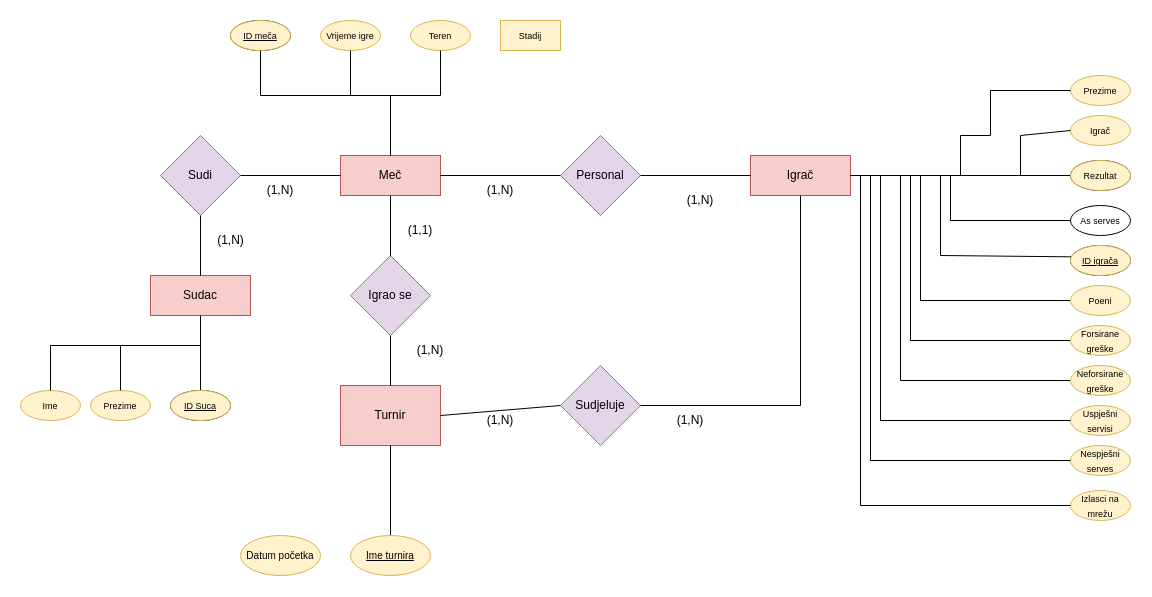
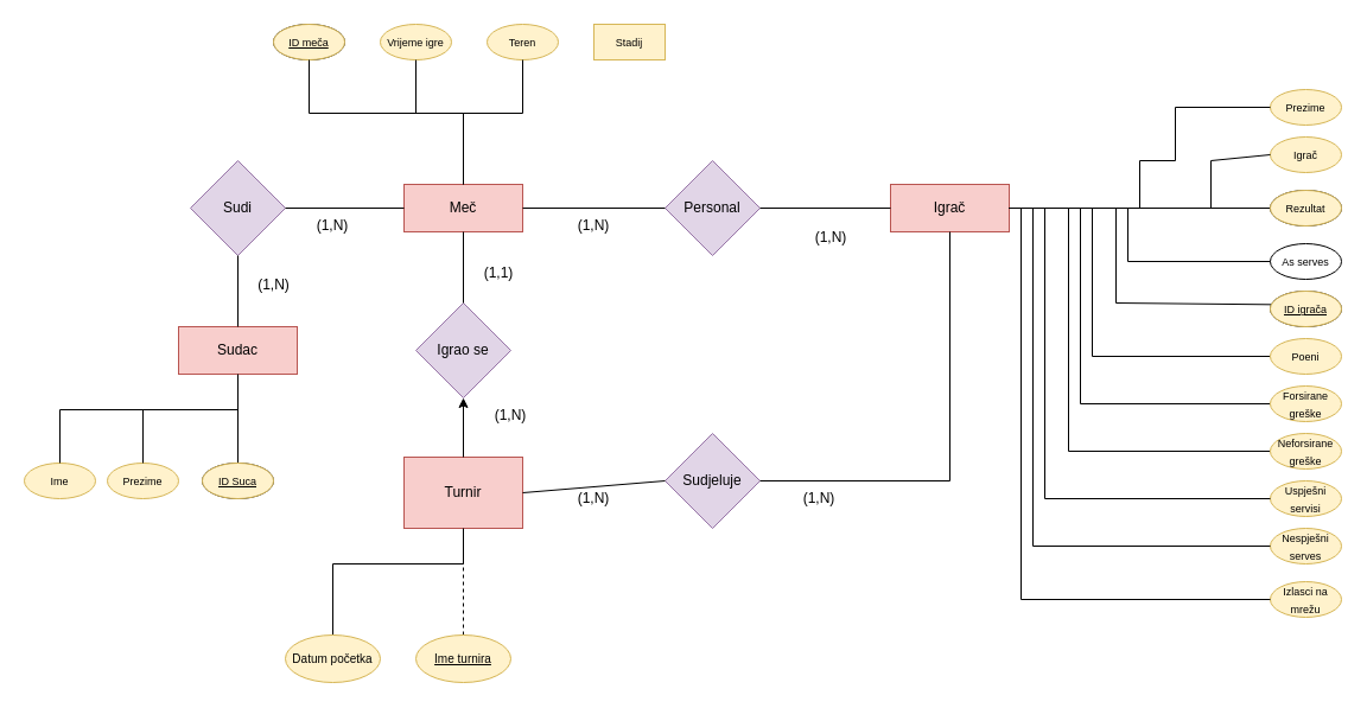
- <mxCell id="4" value="" style="endArrow=none;html=1;rounded=0;exitX=0.5;exitY=0;exitDx=0;exitDy=0;entryX=0.5;entryY=1;entryDx=0;entryDy=0;" edge="1" parent="1" source="3" target="2"><mxGeometry width="50" height="50" relative="1" as="geometry"><mxPoint x="340" y="315" as="sourcePoint" /><mxPoint x="390" y="265" as="targetPoint" /></mxGeometry></mxCell>
+ <mxCell id="4" value="" style="endArrow=classic;html=1;rounded=0;exitX=0.5;exitY=0;exitDx=0;exitDy=0;entryX=0.5;entryY=1;entryDx=0;entryDy=0;" edge="1" parent="1" source="3" target="2"><mxGeometry width="50" height="50" relative="1" as="geometry"><mxPoint x="340" y="315" as="sourcePoint" /><mxPoint x="390" y="265" as="targetPoint" /></mxGeometry></mxCell>
+ <mxCell id="26" value="" style="endArrow=none;html=1;rounded=0;entryX=0.5;entryY=1;entryDx=0;entryDy=0;exitX=0.5;exitY=0;exitDx=0;exitDy=0;" edge="1" parent="1" source="48" target="3"><mxGeometry width="50" height="50" relative="1" as="geometry"><mxPoint x="350" y="475" as="sourcePoint" /><mxPoint x="400" y="435" as="targetPoint" /><Array as="points"><mxPoint x="280" y="475" /><mxPoint x="390" y="475" /></Array></mxGeometry></mxCell>
- <mxCell id="25" value="" style="endArrow=none;html=1;rounded=0;entryX=0.5;entryY=1;entryDx=0;entryDy=0;exitX=0.5;exitY=0;exitDx=0;exitDy=0;" edge="1" parent="1" source="47" target="3"><mxGeometry width="50" height="50" relative="1" as="geometry"><mxPoint x="340" y="465" as="sourcePoint" /><mxPoint x="390" y="415" as="targetPoint" /></mxGeometry></mxCell>
+ <mxCell id="25" value="" style="endArrow=none;html=1;rounded=0;entryX=0.5;entryY=1;entryDx=0;entryDy=0;exitX=0.5;exitY=0;exitDx=0;exitDy=0;dashed=1;" edge="1" parent="1" source="47" target="3"><mxGeometry width="50" height="50" relative="1" as="geometry"><mxPoint x="340" y="465" as="sourcePoint" /><mxPoint x="390" y="415" as="targetPoint" /></mxGeometry></mxCell>
